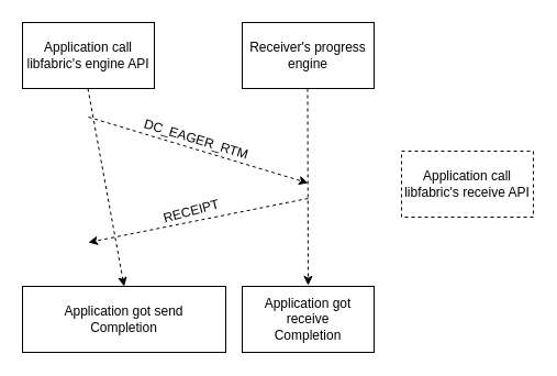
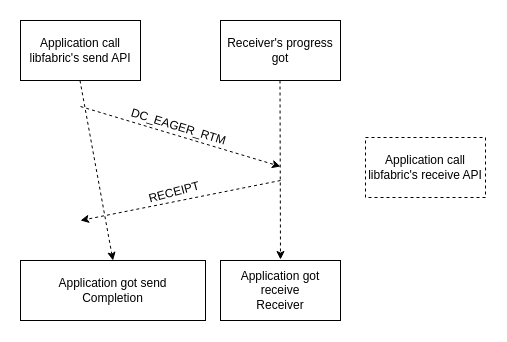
- <mxCell id="2" value="Application call libfabric's engine API" style="rounded=0;whiteSpace=wrap;html=1;" parent="1" vertex="1"><mxGeometry x="20" y="20" width="120" height="60" as="geometry" /></mxCell>
+ <mxCell id="2" value="Application call libfabric's send API" style="rounded=0;whiteSpace=wrap;html=1;" parent="1" vertex="1"><mxGeometry x="20" y="20" width="120" height="60" as="geometry" /></mxCell>
- <mxCell id="3" value="Receiver's progress engine" style="rounded=0;whiteSpace=wrap;html=1;" parent="1" vertex="1"><mxGeometry x="220" y="20" width="120" height="60" as="geometry" /></mxCell>
+ <mxCell id="3" value="Receiver's progress got" style="rounded=0;whiteSpace=wrap;html=1;" parent="1" vertex="1"><mxGeometry x="220" y="20" width="120" height="60" as="geometry" /></mxCell>
- <mxCell id="8" value="Application got&lt;br&gt;receive&lt;br&gt;Completion" style="rounded=0;whiteSpace=wrap;html=1;" parent="1" vertex="1"><mxGeometry x="220" y="260" width="120" height="60" as="geometry" /></mxCell>
+ <mxCell id="8" value="Application got&lt;br&gt;receive&lt;br&gt;Receiver" style="rounded=0;whiteSpace=wrap;html=1;" parent="1" vertex="1"><mxGeometry x="220" y="260" width="120" height="60" as="geometry" /></mxCell>
